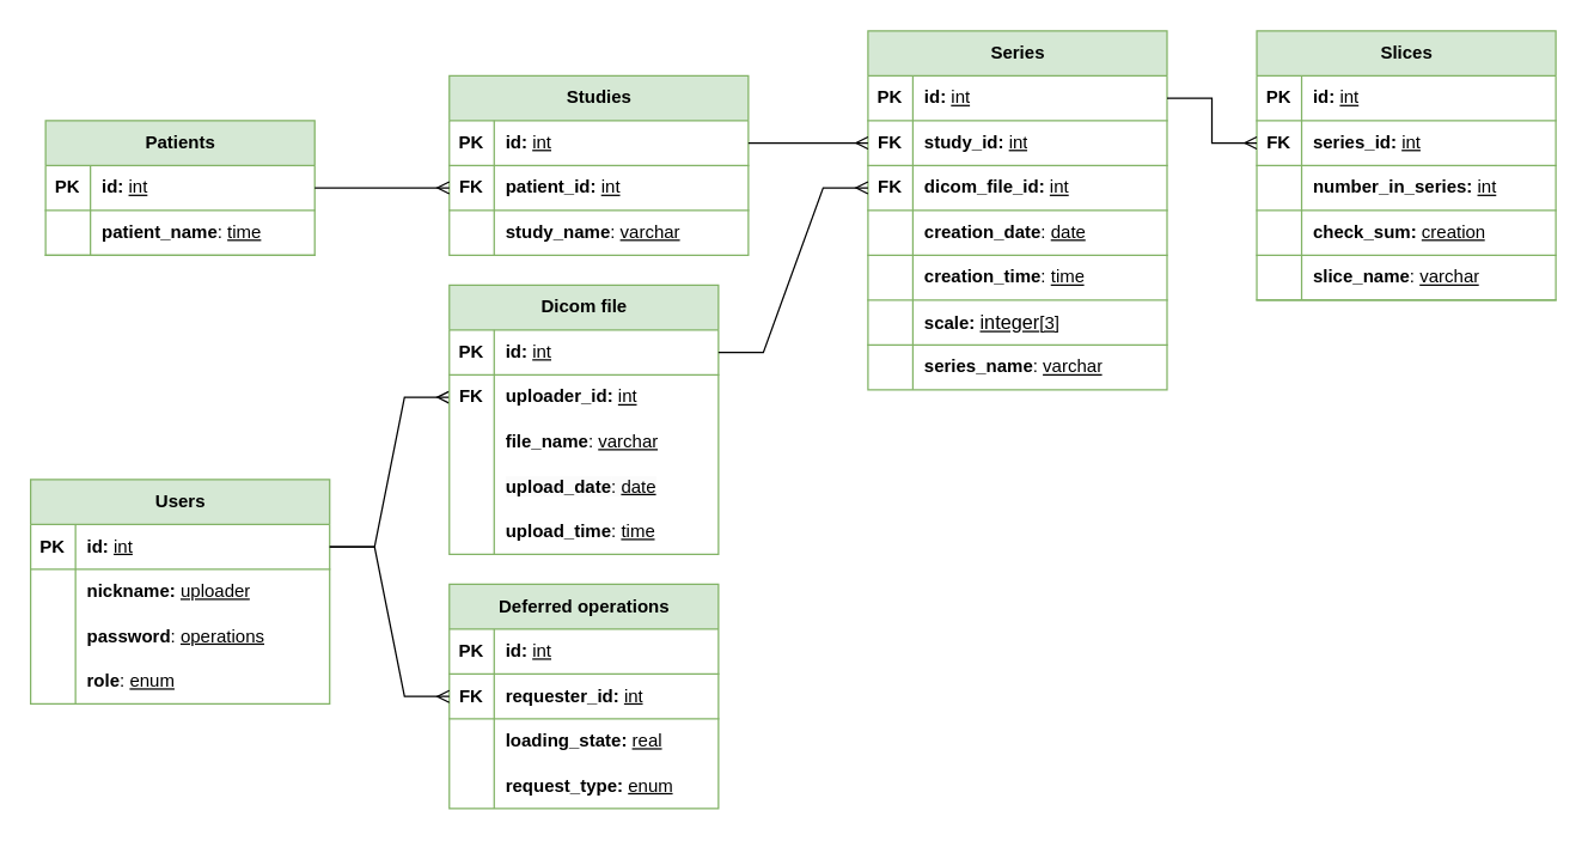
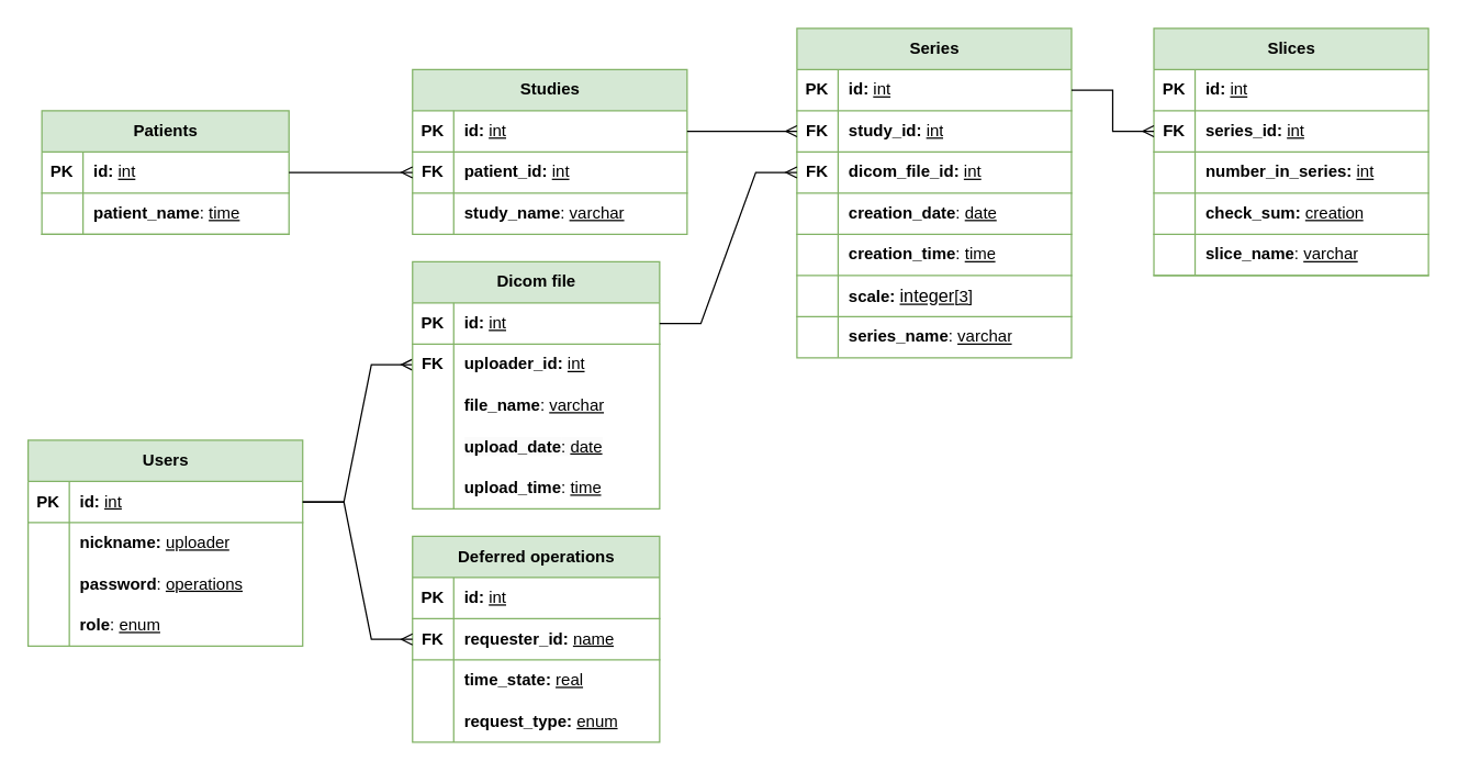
- <mxCell id="97" value="requester_id: &lt;span style=&quot;font-weight: normal;&quot;&gt;&lt;u&gt;int&lt;/u&gt;&lt;/span&gt;" style="shape=partialRectangle;connectable=0;fillColor=none;top=0;left=0;bottom=0;right=0;align=left;spacingLeft=6;fontStyle=1;overflow=hidden;whiteSpace=wrap;html=1;strokeColor=default;" vertex="1" parent="95"><mxGeometry x="30" width="150" height="30" as="geometry"><mxRectangle width="150" height="30" as="alternateBounds" /></mxGeometry></mxCell>
+ <mxCell id="97" value="requester_id: &lt;span style=&quot;font-weight: normal;&quot;&gt;&lt;u&gt;name&lt;/u&gt;&lt;/span&gt;" style="shape=partialRectangle;connectable=0;fillColor=none;top=0;left=0;bottom=0;right=0;align=left;spacingLeft=6;fontStyle=1;overflow=hidden;whiteSpace=wrap;html=1;strokeColor=default;" vertex="1" parent="95"><mxGeometry x="30" width="150" height="30" as="geometry"><mxRectangle width="150" height="30" as="alternateBounds" /></mxGeometry></mxCell>
- <mxCell id="100" value="&lt;b&gt;loading_state: &lt;/b&gt;&lt;u&gt;real&lt;/u&gt;" style="shape=partialRectangle;connectable=0;fillColor=none;top=0;left=0;bottom=0;right=0;align=left;spacingLeft=6;overflow=hidden;whiteSpace=wrap;html=1;" parent="98" vertex="1"><mxGeometry x="30" width="150" height="30" as="geometry"><mxRectangle width="150" height="30" as="alternateBounds" /></mxGeometry></mxCell>
+ <mxCell id="100" value="&lt;b&gt;time_state: &lt;/b&gt;&lt;u&gt;real&lt;/u&gt;" style="shape=partialRectangle;connectable=0;fillColor=none;top=0;left=0;bottom=0;right=0;align=left;spacingLeft=6;overflow=hidden;whiteSpace=wrap;html=1;" parent="98" vertex="1"><mxGeometry x="30" width="150" height="30" as="geometry"><mxRectangle width="150" height="30" as="alternateBounds" /></mxGeometry></mxCell>
